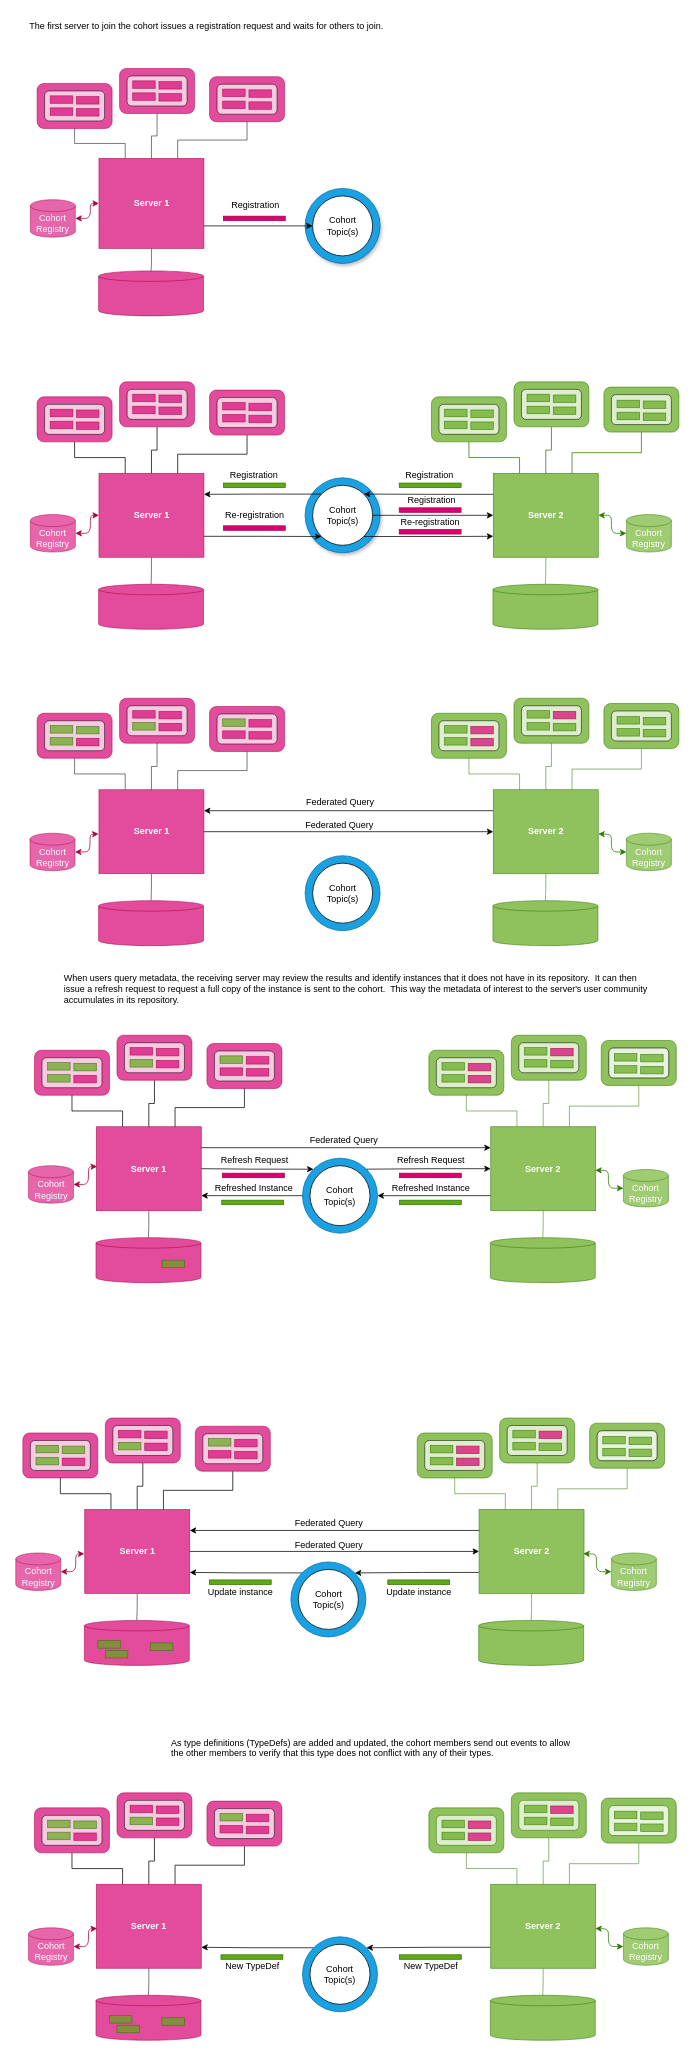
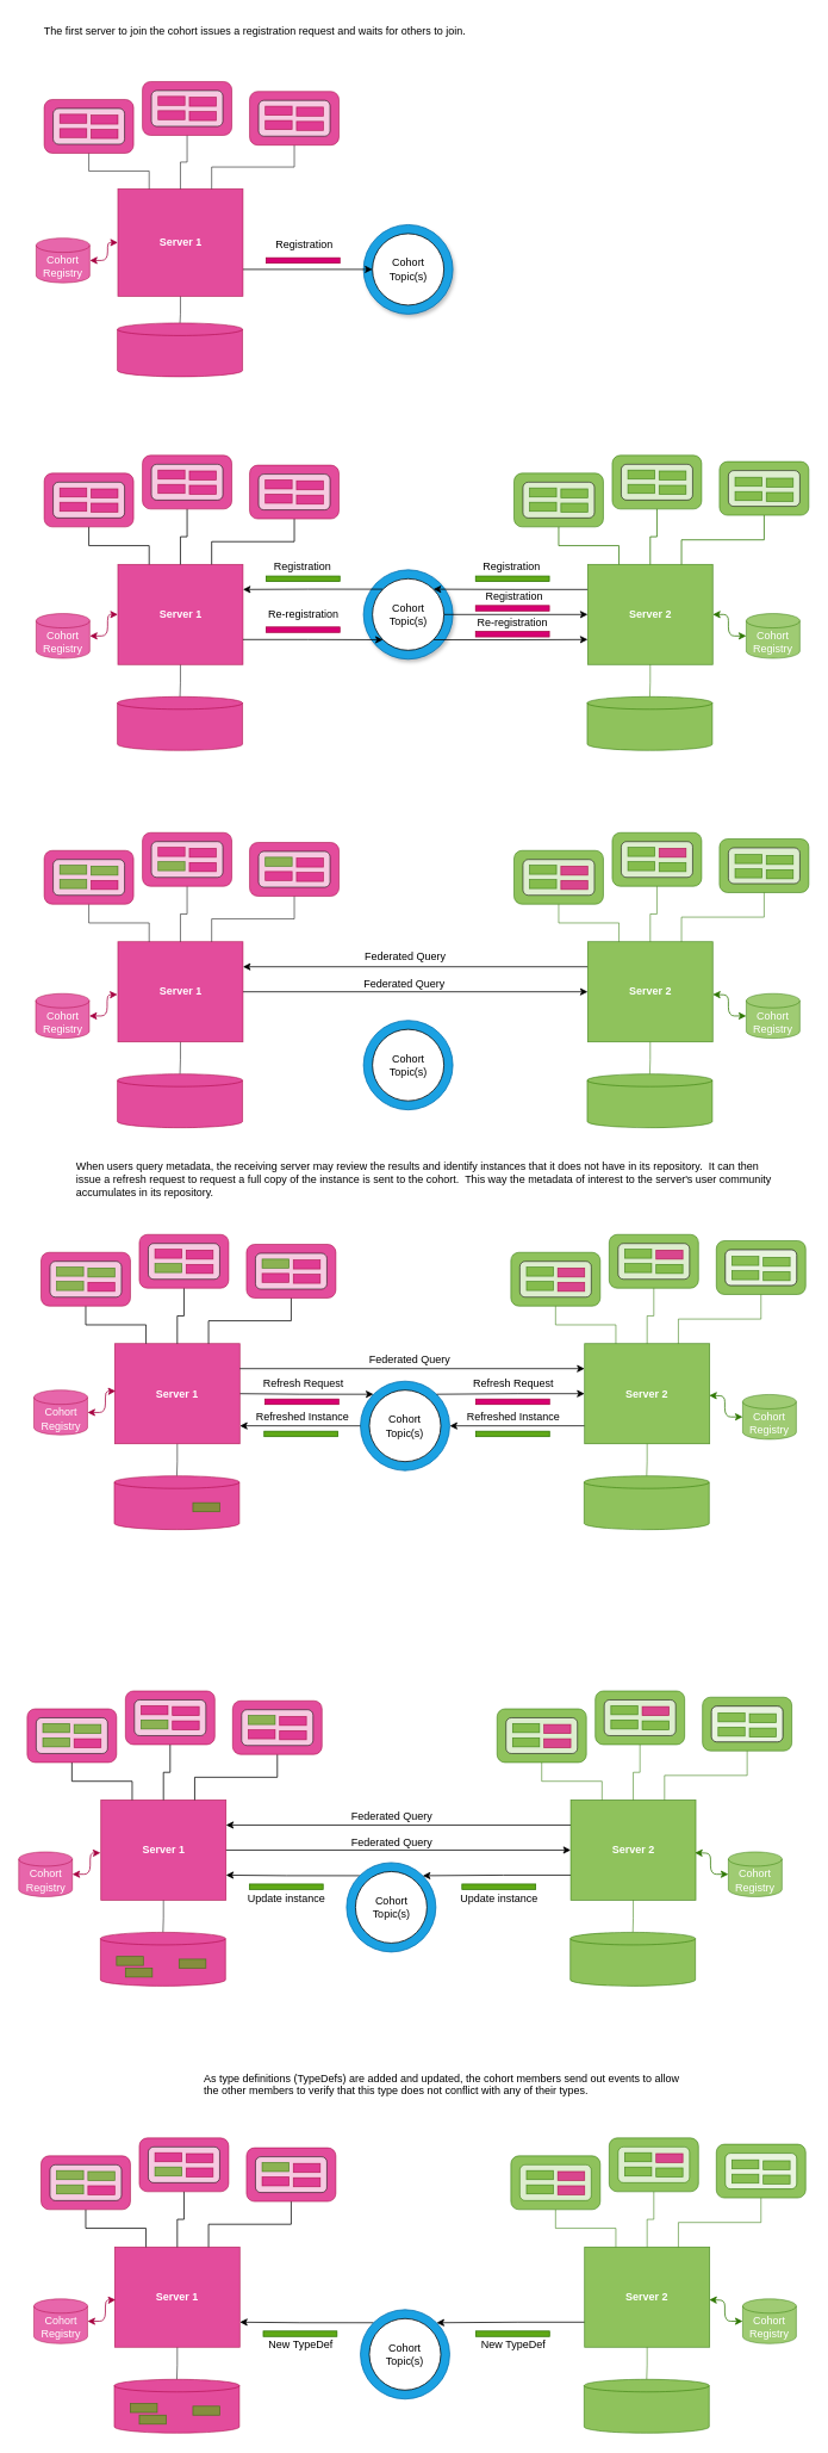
- <mxCell id="3" value="The first server to join the cohort issues a registration request and waits for others to join." style="text;whiteSpace=wrap;align=left;fontSize=12;" parent="1" vertex="1"><mxGeometry x="36.5" y="20" width="550" height="30" as="geometry" /></mxCell>
+ <mxCell id="3" value="The first server to join the cohort issues a registration request and waits for others to join." style="text;whiteSpace=wrap;align=left;fontSize=12;" parent="1" vertex="1"><mxGeometry x="46.5" y="20" width="550" height="30" as="geometry" /></mxCell>
